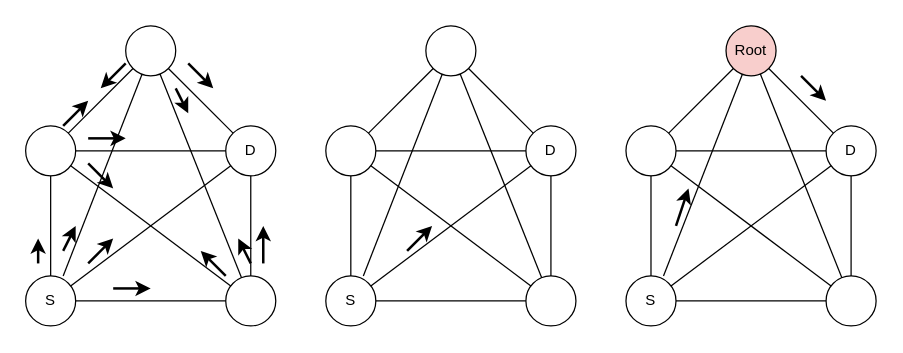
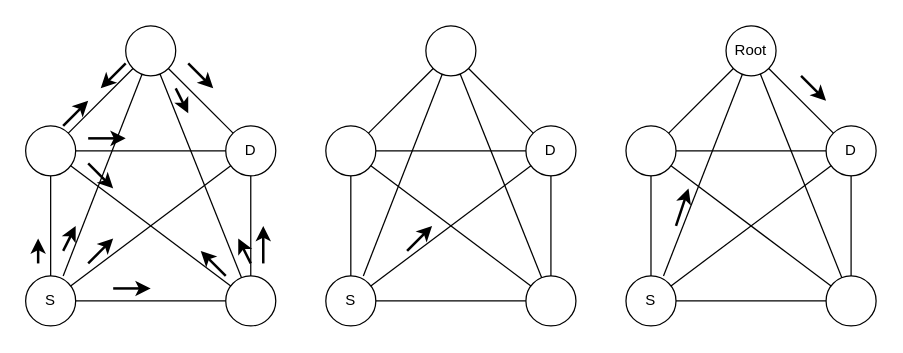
- <mxCell id="46" value="Root" style="ellipse;whiteSpace=wrap;html=1;aspect=fixed;fillColor=#f8cecc;" vertex="1" parent="1"><mxGeometry x="580" y="20" width="40" height="40" as="geometry" /></mxCell>
+ <mxCell id="46" value="Root" style="ellipse;whiteSpace=wrap;html=1;aspect=fixed;" vertex="1" parent="1"><mxGeometry x="580" y="20" width="40" height="40" as="geometry" /></mxCell>
